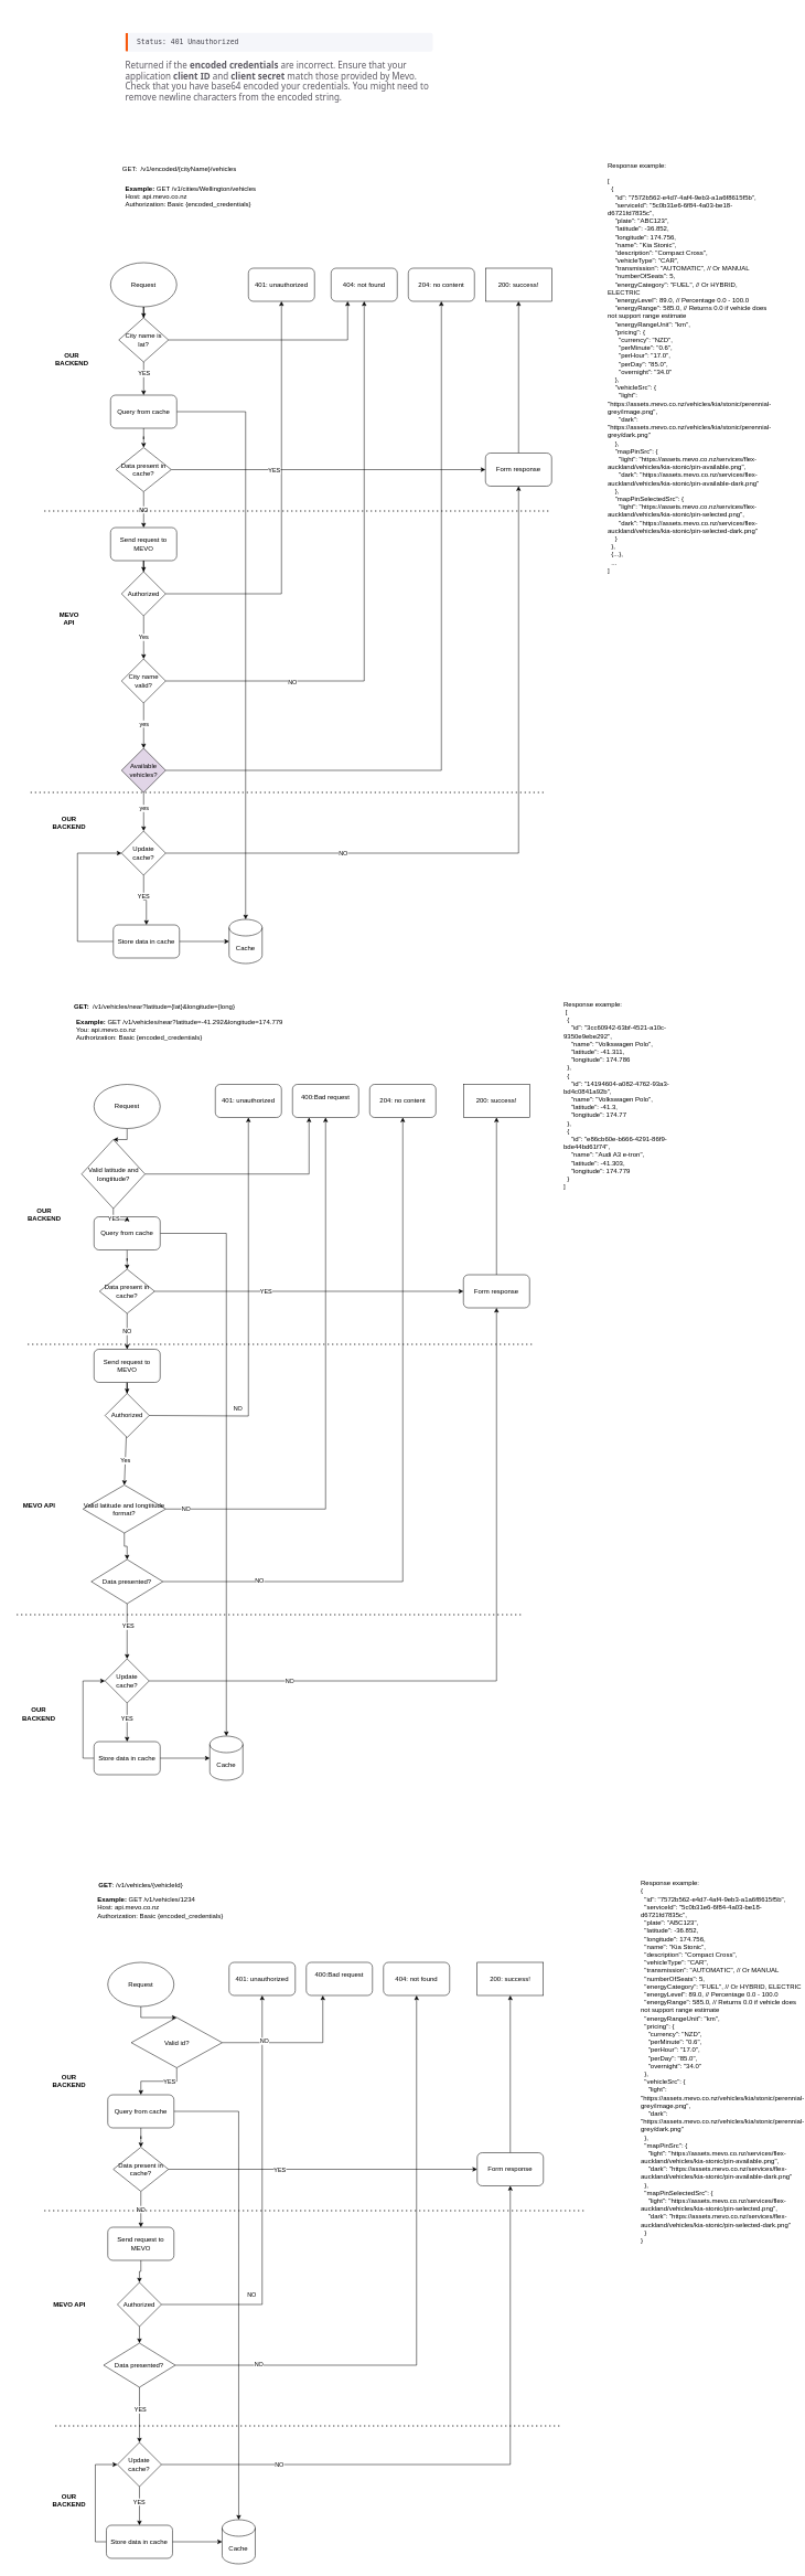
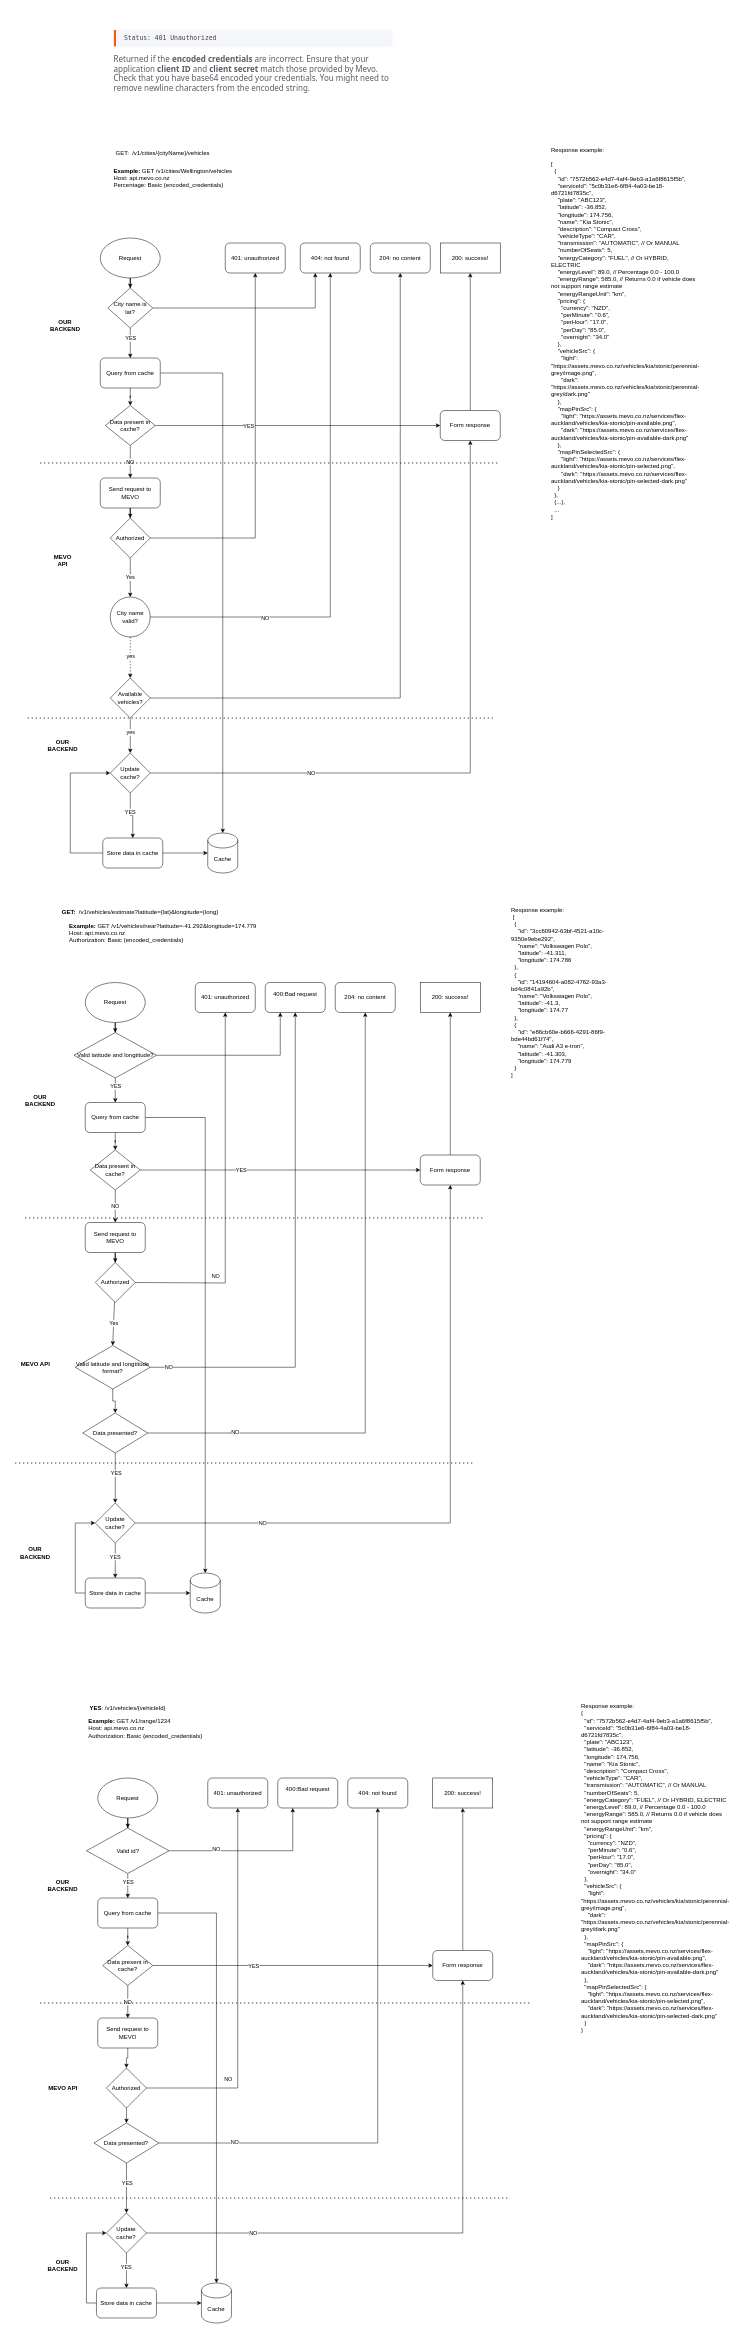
- <mxCell id="10" value="GET:&amp;nbsp;&amp;nbsp;&lt;span style=&quot;background-color: transparent; color: light-dark(rgb(0, 0, 0), rgb(255, 255, 255));&quot;&gt;/v1/encoded/{cityName}/vehicles&lt;/span&gt;" style="text;html=1;align=center;verticalAlign=middle;whiteSpace=wrap;rounded=0;" vertex="1" parent="1"><mxGeometry x="140" y="275" width="370" height="60" as="geometry" /></mxCell>
+ <mxCell id="10" value="GET:&amp;nbsp;&amp;nbsp;&lt;span style=&quot;background-color: transparent; color: light-dark(rgb(0, 0, 0), rgb(255, 255, 255));&quot;&gt;/v1/cities/{cityName}/vehicles&lt;/span&gt;" style="text;html=1;align=center;verticalAlign=middle;whiteSpace=wrap;rounded=0;" vertex="1" parent="1"><mxGeometry x="140" y="275" width="370" height="60" as="geometry" /></mxCell>
- <mxCell id="11" value="&lt;div style=&quot;text-align: left;&quot;&gt;&lt;b&gt;Example:&lt;/b&gt; GET /v1/cities/Wellington/vehicles&lt;/div&gt;&lt;div style=&quot;text-align: left;&quot;&gt;Host: api.mevo.co.nz&lt;/div&gt;&lt;div style=&quot;text-align: left;&quot;&gt;&lt;span style=&quot;background-color: transparent; color: light-dark(rgb(0, 0, 0), rgb(255, 255, 255)); text-align: center;&quot;&gt;Authorization: Basic {encoded_credentials}&lt;/span&gt;&lt;/div&gt;" style="text;html=1;align=center;verticalAlign=middle;resizable=0;points=[];autosize=1;strokeColor=none;fillColor=none;" vertex="1" parent="1"><mxGeometry x="215" y="325" width="260" height="60" as="geometry" /></mxCell>
+ <mxCell id="11" value="&lt;div style=&quot;text-align: left;&quot;&gt;&lt;b&gt;Example:&lt;/b&gt; GET /v1/cities/Wellington/vehicles&lt;/div&gt;&lt;div style=&quot;text-align: left;&quot;&gt;Host: api.mevo.co.nz&lt;/div&gt;&lt;div style=&quot;text-align: left;&quot;&gt;&lt;span style=&quot;background-color: transparent; color: light-dark(rgb(0, 0, 0), rgb(255, 255, 255)); text-align: center;&quot;&gt;Percentage: Basic {encoded_credentials}&lt;/span&gt;&lt;/div&gt;" style="text;html=1;align=center;verticalAlign=middle;resizable=0;points=[];autosize=1;strokeColor=none;fillColor=none;" vertex="1" parent="1"><mxGeometry x="215" y="325" width="260" height="60" as="geometry" /></mxCell>
- <mxCell id="16" value="City name valid?" style="rhombus;whiteSpace=wrap;html=1;" vertex="1" parent="1"><mxGeometry x="220" y="1193" width="80" height="80" as="geometry" /></mxCell>
+ <mxCell id="16" value="City name valid?" style="ellipse;whiteSpace=wrap;html=1;" vertex="1" parent="1"><mxGeometry x="220" y="1193" width="80" height="80" as="geometry" /></mxCell>
- <mxCell id="14" value="" style="edgeStyle=orthogonalEdgeStyle;rounded=0;orthogonalLoop=1;jettySize=auto;html=1;" edge="1" parent="1" source="16" target="86"><mxGeometry relative="1" as="geometry" /></mxCell>
+ <mxCell id="14" value="" style="edgeStyle=orthogonalEdgeStyle;rounded=0;orthogonalLoop=1;jettySize=auto;html=1;dashed=1;" edge="1" parent="1" source="16" target="86"><mxGeometry relative="1" as="geometry" /></mxCell>
- <mxCell id="86" value="Available vehicles?" style="rhombus;whiteSpace=wrap;html=1;fillColor=#e1d5e7;" vertex="1" parent="1"><mxGeometry x="220" y="1355" width="80" height="80" as="geometry" /></mxCell>
+ <mxCell id="86" value="Available vehicles?" style="rhombus;whiteSpace=wrap;html=1;" vertex="1" parent="1"><mxGeometry x="220" y="1355" width="80" height="80" as="geometry" /></mxCell>
- <mxCell id="79" value="&lt;b&gt;GET:&amp;nbsp;&lt;/b&gt;&amp;nbsp;&lt;span style=&quot;background-color: transparent; color: light-dark(rgb(0, 0, 0), rgb(255, 255, 255));&quot;&gt;/v1/vehicles/near?latitude={lat}&amp;amp;longitude={long}&lt;/span&gt;" style="text;html=1;align=center;verticalAlign=middle;whiteSpace=wrap;rounded=0;" vertex="1" parent="1"><mxGeometry x="95" y="1794" width="370" height="60" as="geometry" /></mxCell>
+ <mxCell id="79" value="&lt;b&gt;GET:&amp;nbsp;&lt;/b&gt;&amp;nbsp;&lt;span style=&quot;background-color: transparent; color: light-dark(rgb(0, 0, 0), rgb(255, 255, 255));&quot;&gt;/v1/vehicles/estimate?latitude={lat}&amp;amp;longitude={long}&lt;/span&gt;" style="text;html=1;align=center;verticalAlign=middle;whiteSpace=wrap;rounded=0;" vertex="1" parent="1"><mxGeometry x="95" y="1794" width="370" height="60" as="geometry" /></mxCell>
- <mxCell id="49" value="&lt;div style=&quot;text-align: left;&quot;&gt;&lt;b&gt;Example:&lt;/b&gt;&amp;nbsp;&lt;span style=&quot;background-color: transparent; color: light-dark(rgb(0, 0, 0), rgb(255, 255, 255));&quot;&gt;GET /v1/vehicles/near?latitude=-41.292&amp;amp;longitude=174.779&lt;/span&gt;&lt;/div&gt;&lt;div style=&quot;text-align: left;&quot;&gt;You: api.mevo.co.nz&lt;/div&gt;&lt;div style=&quot;text-align: left;&quot;&gt;Authorization: Basic {encoded_credentials}&lt;/div&gt;" style="text;html=1;align=center;verticalAlign=middle;resizable=0;points=[];autosize=1;strokeColor=none;fillColor=none;" vertex="1" parent="1"><mxGeometry x="120" y="1835" width="410" height="60" as="geometry" /></mxCell>
+ <mxCell id="49" value="&lt;div style=&quot;text-align: left;&quot;&gt;&lt;b&gt;Example:&lt;/b&gt;&amp;nbsp;&lt;span style=&quot;background-color: transparent; color: light-dark(rgb(0, 0, 0), rgb(255, 255, 255));&quot;&gt;GET /v1/vehicles/near?latitude=-41.292&amp;amp;longitude=174.779&lt;/span&gt;&lt;/div&gt;&lt;div style=&quot;text-align: left;&quot;&gt;Host: api.mevo.co.nz&lt;/div&gt;&lt;div style=&quot;text-align: left;&quot;&gt;Authorization: Basic {encoded_credentials}&lt;/div&gt;" style="text;html=1;align=center;verticalAlign=middle;resizable=0;points=[];autosize=1;strokeColor=none;fillColor=none;" vertex="1" parent="1"><mxGeometry x="120" y="1835" width="410" height="60" as="geometry" /></mxCell>
- <mxCell id="65" value="Valid latitude and longtitude?" style="rhombus;whiteSpace=wrap;html=1;" vertex="1" parent="1"><mxGeometry x="147.5" y="2064" width="115" height="125" as="geometry" /></mxCell>
+ <mxCell id="65" value="Valid latitude and longtitude?" style="rhombus;whiteSpace=wrap;html=1;" vertex="1" parent="1"><mxGeometry x="147.5" y="2064" width="165" height="91" as="geometry" /></mxCell>
- <mxCell id="128" value="&lt;b&gt;GET&lt;/b&gt;:&amp;nbsp;/v1/vehicles/{vehicleId}" style="text;html=1;align=center;verticalAlign=middle;whiteSpace=wrap;rounded=0;" vertex="1" parent="1"><mxGeometry x="70" y="3385" width="370" height="60" as="geometry" /></mxCell>
+ <mxCell id="128" value="&lt;b&gt;YES&lt;/b&gt;:&amp;nbsp;/v1/vehicles/{vehicleId}" style="text;html=1;align=center;verticalAlign=middle;whiteSpace=wrap;rounded=0;" vertex="1" parent="1"><mxGeometry x="70" y="3385" width="370" height="60" as="geometry" /></mxCell>
- <mxCell id="101" value="&lt;div style=&quot;text-align: left;&quot;&gt;&lt;b&gt;Example:&lt;/b&gt;&amp;nbsp;&lt;span style=&quot;background-color: transparent; color: light-dark(rgb(0, 0, 0), rgb(255, 255, 255));&quot;&gt;GET /v1/vehicles/1234&lt;/span&gt;&lt;/div&gt;&lt;div style=&quot;text-align: left;&quot;&gt;Host: api.mevo.co.nz&lt;/div&gt;&lt;div style=&quot;text-align: left;&quot;&gt;Authorization: Basic {encoded_credentials}&lt;/div&gt;" style="text;html=1;align=center;verticalAlign=middle;resizable=0;points=[];autosize=1;strokeColor=none;fillColor=none;" vertex="1" parent="1"><mxGeometry x="165" y="3426" width="250" height="60" as="geometry" /></mxCell>
+ <mxCell id="101" value="&lt;div style=&quot;text-align: left;&quot;&gt;&lt;b&gt;Example:&lt;/b&gt;&amp;nbsp;&lt;span style=&quot;background-color: transparent; color: light-dark(rgb(0, 0, 0), rgb(255, 255, 255));&quot;&gt;GET /v1/range/1234&lt;/span&gt;&lt;/div&gt;&lt;div style=&quot;text-align: left;&quot;&gt;Host: api.mevo.co.nz&lt;/div&gt;&lt;div style=&quot;text-align: left;&quot;&gt;Authorization: Basic {encoded_credentials}&lt;/div&gt;" style="text;html=1;align=center;verticalAlign=middle;resizable=0;points=[];autosize=1;strokeColor=none;fillColor=none;" vertex="1" parent="1"><mxGeometry x="165" y="3426" width="250" height="60" as="geometry" /></mxCell>
- <mxCell id="114" value="Valid id?" style="rhombus;whiteSpace=wrap;html=1;" vertex="1" parent="1"><mxGeometry x="237.5" y="3655" width="165" height="91" as="geometry" /></mxCell>
+ <mxCell id="114" value="Valid id?" style="rhombus;whiteSpace=wrap;html=1;" vertex="1" parent="1"><mxGeometry x="172.5" y="3655" width="165" height="91" as="geometry" /></mxCell>
